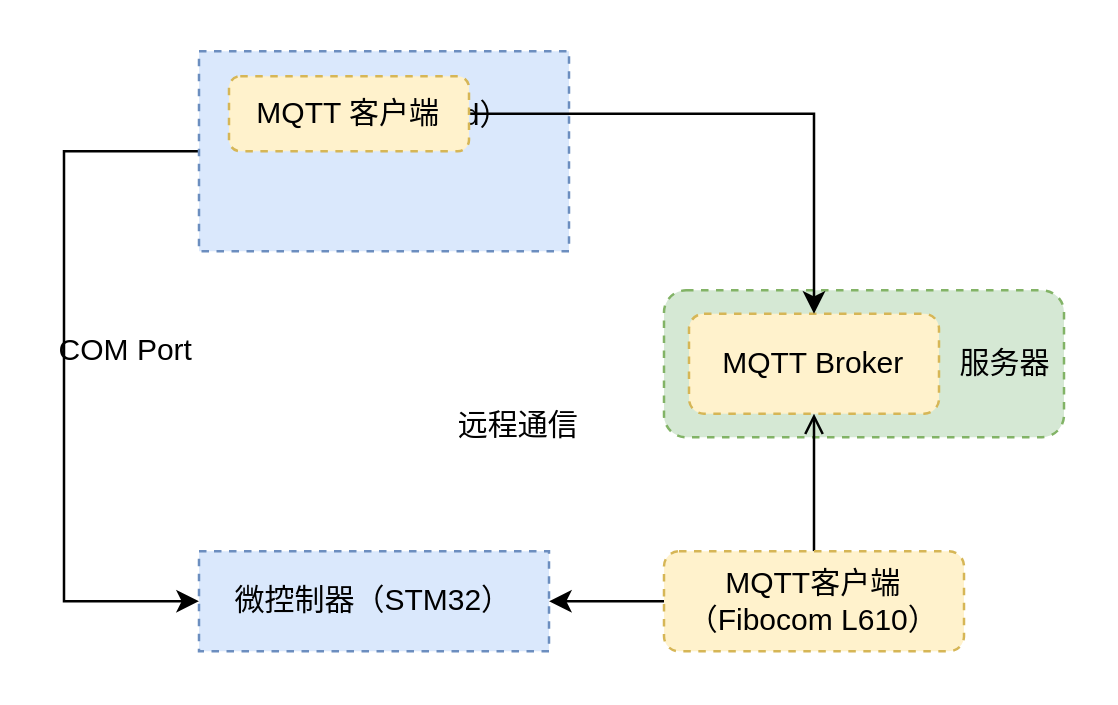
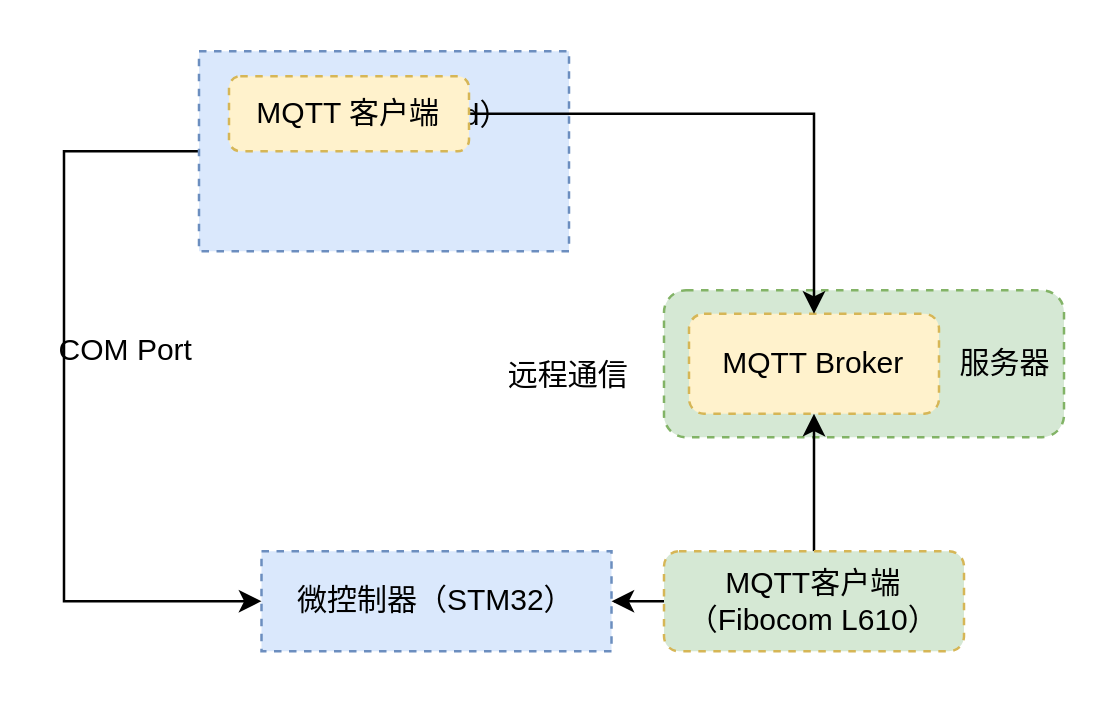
- <mxCell id="6" value="远程通信" style="text;html=1;strokeColor=none;fillColor=none;align=center;verticalAlign=middle;whiteSpace=wrap;rounded=0;" vertex="1" parent="1"><mxGeometry x="177" y="155" width="60" height="30" as="geometry" /></mxCell>
+ <mxCell id="6" value="远程通信" style="text;html=1;strokeColor=none;fillColor=none;align=center;verticalAlign=middle;whiteSpace=wrap;rounded=0;" vertex="1" parent="1"><mxGeometry x="197" y="135" width="60" height="30" as="geometry" /></mxCell>
- <mxCell id="10" style="edgeStyle=orthogonalEdgeStyle;rounded=0;orthogonalLoop=1;jettySize=auto;html=1;entryX=0.5;entryY=1;entryDx=0;entryDy=0;endArrow=open;" edge="1" parent="1" source="12" target="7"><mxGeometry relative="1" as="geometry" /></mxCell>
+ <mxCell id="10" style="edgeStyle=orthogonalEdgeStyle;rounded=0;orthogonalLoop=1;jettySize=auto;html=1;entryX=0.5;entryY=1;entryDx=0;entryDy=0;" edge="1" parent="1" source="12" target="7"><mxGeometry relative="1" as="geometry" /></mxCell>
- <mxCell id="3" value="微控制器（STM32）" style="rounded=0;whiteSpace=wrap;html=1;fillColor=#dae8fc;strokeColor=#6c8ebf;dashed=1;" vertex="1" parent="1"><mxGeometry x="79" y="220" width="140" height="40" as="geometry" /></mxCell>
+ <mxCell id="3" value="微控制器（STM32）" style="rounded=0;whiteSpace=wrap;html=1;fillColor=#dae8fc;strokeColor=#6c8ebf;dashed=1;" vertex="1" parent="1"><mxGeometry x="104" y="220" width="140" height="40" as="geometry" /></mxCell>
- <mxCell id="12" value="MQTT客户端&lt;br&gt;（Fibocom L610）" style="rounded=1;whiteSpace=wrap;html=1;dashed=1;fillColor=#fff2cc;strokeColor=#d6b656;" vertex="1" parent="1"><mxGeometry x="265" y="220" width="120" height="40" as="geometry" /></mxCell>
+ <mxCell id="12" value="MQTT客户端&lt;br&gt;（Fibocom L610）" style="rounded=1;whiteSpace=wrap;html=1;dashed=1;fillColor=#d5e8d4;strokeColor=#d6b656;" vertex="1" parent="1"><mxGeometry x="265" y="220" width="120" height="40" as="geometry" /></mxCell>
